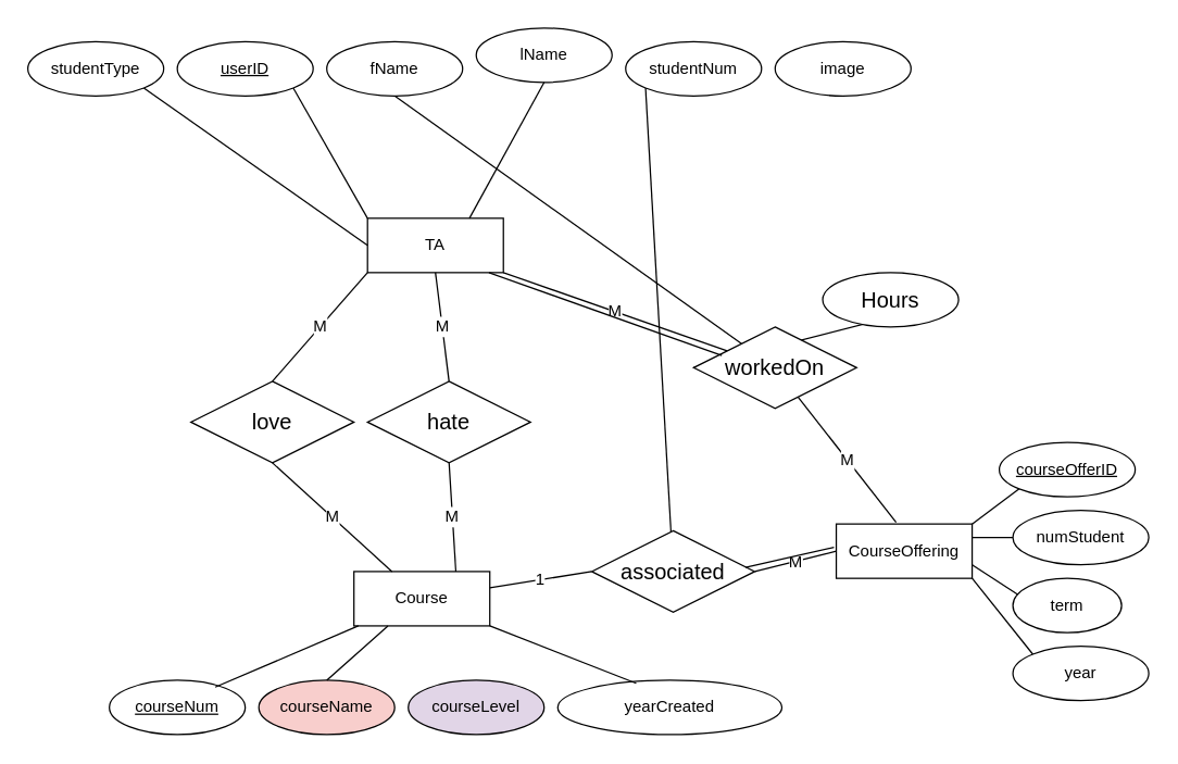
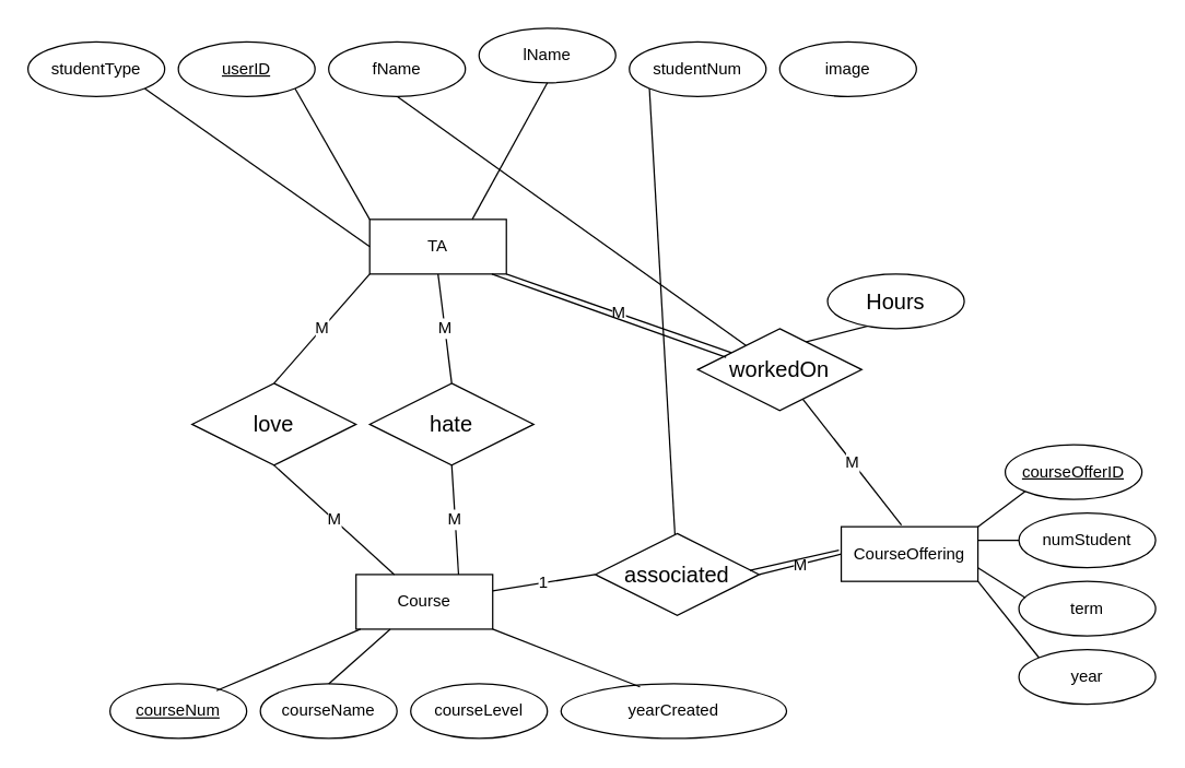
- <mxCell id="26" value="term" style="ellipse;whiteSpace=wrap;html=1;align=center;" parent="1" vertex="1"><mxGeometry x="745" y="425" width="80" height="40" as="geometry" /></mxCell>
+ <mxCell id="26" value="term" style="ellipse;whiteSpace=wrap;html=1;align=center;" parent="1" vertex="1"><mxGeometry x="745" y="425" width="100" height="40" as="geometry" /></mxCell>
- <mxCell id="17" value="courseName" style="ellipse;whiteSpace=wrap;html=1;align=center;fillColor=#f8cecc;" parent="1" vertex="1"><mxGeometry x="190" y="500" width="100" height="40" as="geometry" /></mxCell>
+ <mxCell id="17" value="courseName" style="ellipse;whiteSpace=wrap;html=1;align=center;" parent="1" vertex="1"><mxGeometry x="190" y="500" width="100" height="40" as="geometry" /></mxCell>
- <mxCell id="18" value="courseLevel" style="ellipse;whiteSpace=wrap;html=1;align=center;fillColor=#e1d5e7;" parent="1" vertex="1"><mxGeometry x="300" y="500" width="100" height="40" as="geometry" /></mxCell>
+ <mxCell id="18" value="courseLevel" style="ellipse;whiteSpace=wrap;html=1;align=center;" parent="1" vertex="1"><mxGeometry x="300" y="500" width="100" height="40" as="geometry" /></mxCell>
